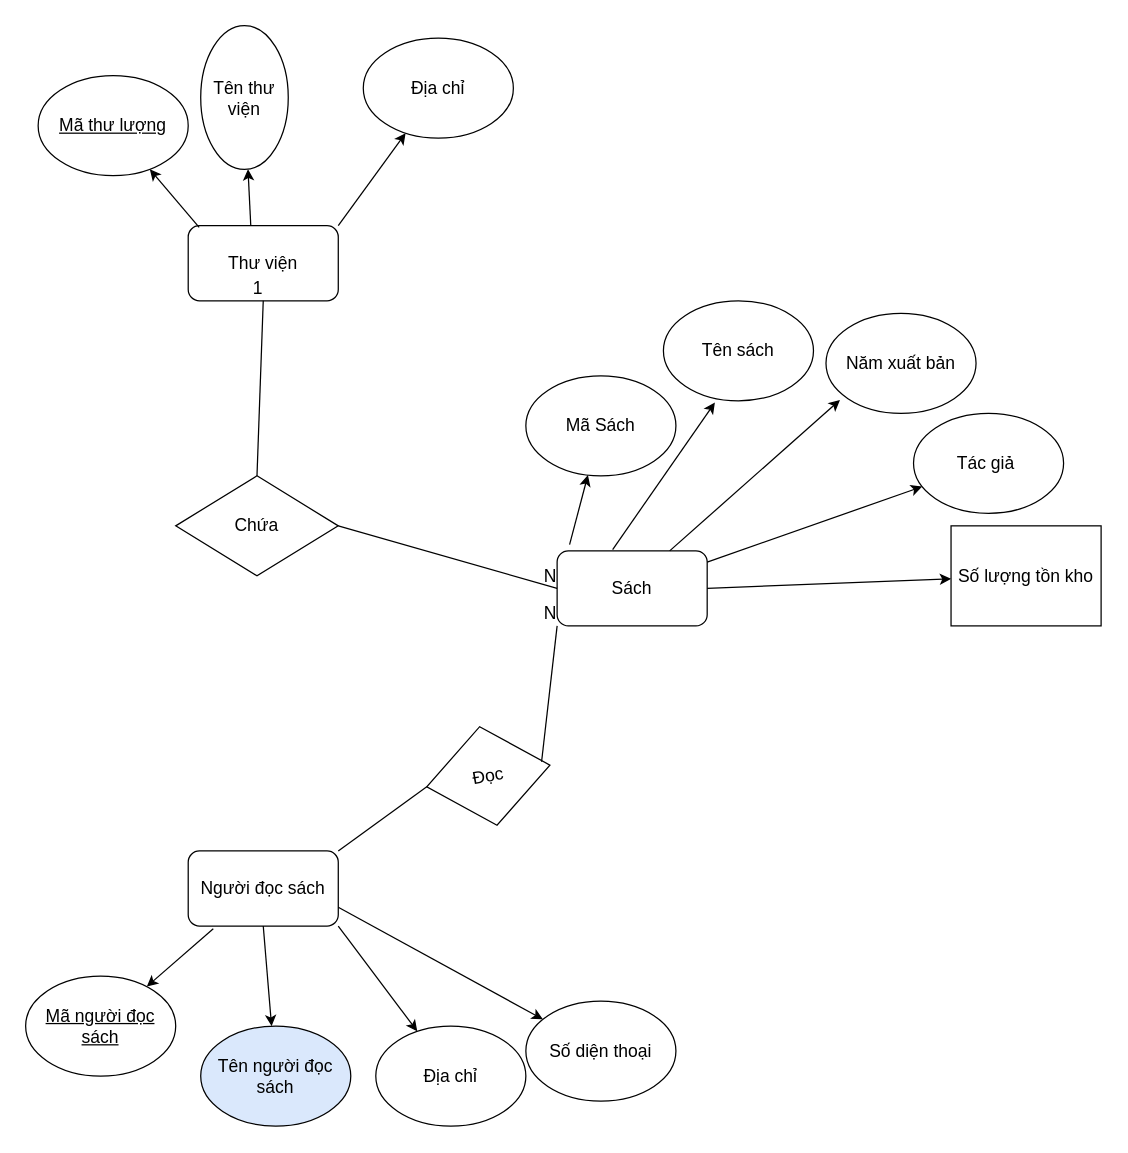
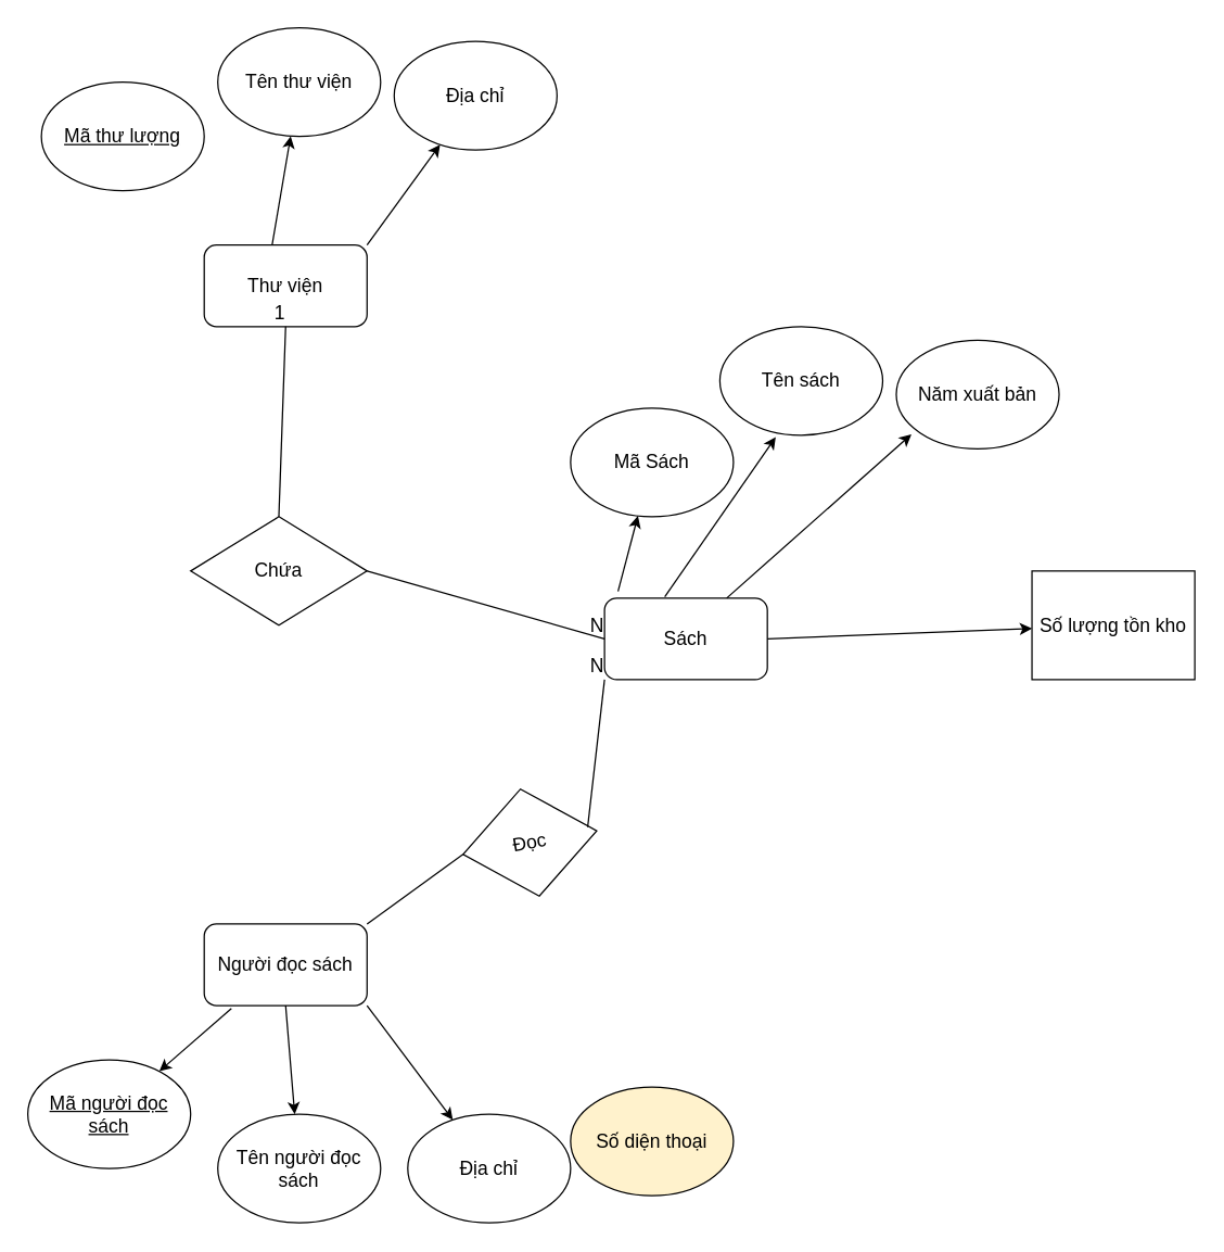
- <mxCell id="9" value="Tên thư viện" style="ellipse;whiteSpace=wrap;html=1;fontSize=14;" vertex="1" parent="1"><mxGeometry x="160" y="20" width="70" height="115" as="geometry" /></mxCell>
+ <mxCell id="9" value="Tên thư viện" style="ellipse;whiteSpace=wrap;html=1;fontSize=14;" vertex="1" parent="1"><mxGeometry x="160" y="20" width="120" height="80" as="geometry" /></mxCell>
- <mxCell id="7" value="" style="endArrow=classic;html=1;rounded=0;fontSize=14;exitX=0.073;exitY=0.023;exitDx=0;exitDy=0;exitPerimeter=0;" edge="1" parent="1" source="2" target="8"><mxGeometry width="50" height="50" relative="1" as="geometry"><mxPoint x="180" y="160" as="sourcePoint" /><mxPoint x="80" y="130" as="targetPoint" /></mxGeometry></mxCell>
- <mxCell id="19" value="Tác giả&amp;nbsp;" style="ellipse;whiteSpace=wrap;html=1;fontSize=14;" vertex="1" parent="1"><mxGeometry x="730" y="330" width="120" height="80" as="geometry" /></mxCell>
- <mxCell id="12" value="" style="endArrow=classic;html=1;rounded=0;fontSize=14;" edge="1" parent="1" source="3" target="19"><mxGeometry width="50" height="50" relative="1" as="geometry"><mxPoint x="710" y="440" as="sourcePoint" /><mxPoint x="760" y="370" as="targetPoint" /></mxGeometry></mxCell>
- <mxCell id="21" value="" style="endArrow=classic;html=1;rounded=0;fontSize=14;exitX=1;exitY=0.75;exitDx=0;exitDy=0;" edge="1" parent="1" source="4" target="28"><mxGeometry width="50" height="50" relative="1" as="geometry"><mxPoint x="390" y="820" as="sourcePoint" /><mxPoint x="460" y="810" as="targetPoint" /></mxGeometry></mxCell>
- <mxCell id="28" value="Số diện thoại" style="ellipse;whiteSpace=wrap;html=1;fontSize=14;" vertex="1" parent="1"><mxGeometry x="420" y="800" width="120" height="80" as="geometry" /></mxCell>
+ <mxCell id="28" value="Số diện thoại" style="ellipse;whiteSpace=wrap;html=1;fontSize=14;fillColor=#fff2cc;" vertex="1" parent="1"><mxGeometry x="420" y="800" width="120" height="80" as="geometry" /></mxCell>
- <mxCell id="26" value="Tên người đọc sách" style="ellipse;whiteSpace=wrap;html=1;fontSize=14;fillColor=#dae8fc;" vertex="1" parent="1"><mxGeometry x="160" y="820" width="120" height="80" as="geometry" /></mxCell>
+ <mxCell id="26" value="Tên người đọc sách" style="ellipse;whiteSpace=wrap;html=1;fontSize=14;" vertex="1" parent="1"><mxGeometry x="160" y="820" width="120" height="80" as="geometry" /></mxCell>
